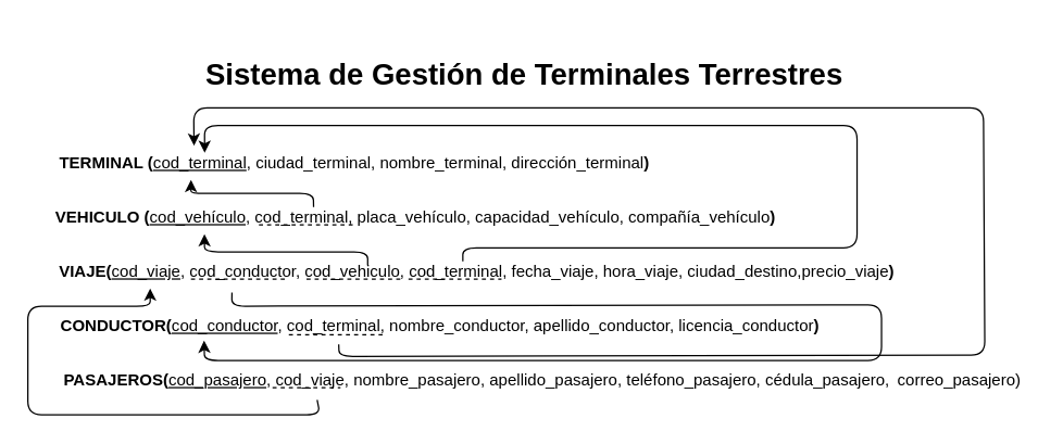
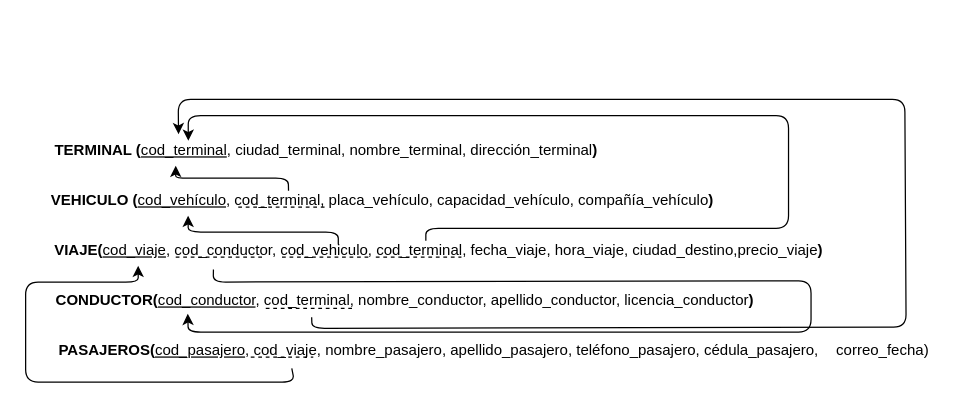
- <mxCell id="7" value="&lt;h2&gt;&lt;b&gt;&lt;font style=&quot;font-size: 22px;&quot;&gt;Sistema de Gestión de Terminales Terrestres&lt;/font&gt;&lt;/b&gt;&lt;/h2&gt;" style="text;html=1;align=center;verticalAlign=middle;resizable=0;points=[];autosize=1;strokeColor=none;fillColor=none;" parent="1" vertex="1"><mxGeometry x="140" y="20" width="490" height="70" as="geometry" /></mxCell>
- <mxCell id="13" value="correo_pasajero)" style="text;html=1;align=center;verticalAlign=middle;resizable=0;points=[];autosize=1;strokeColor=none;fillColor=none;" parent="1" vertex="1"><mxGeometry x="650" y="265" width="110" height="30" as="geometry" /></mxCell>
+ <mxCell id="13" value="correo_fecha)" style="text;html=1;align=center;verticalAlign=middle;resizable=0;points=[];autosize=1;strokeColor=none;fillColor=none;" parent="1" vertex="1"><mxGeometry x="650" y="265" width="110" height="30" as="geometry" /></mxCell>
